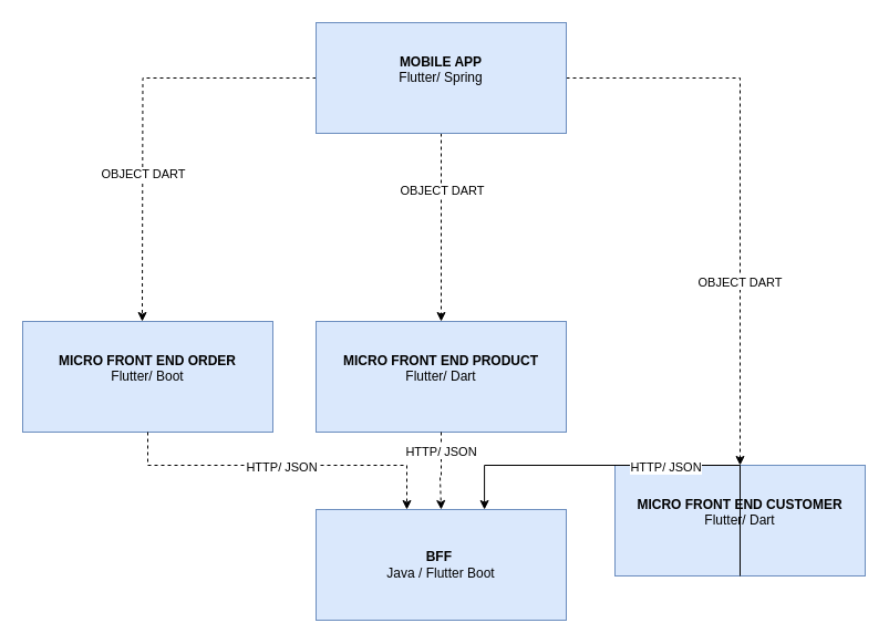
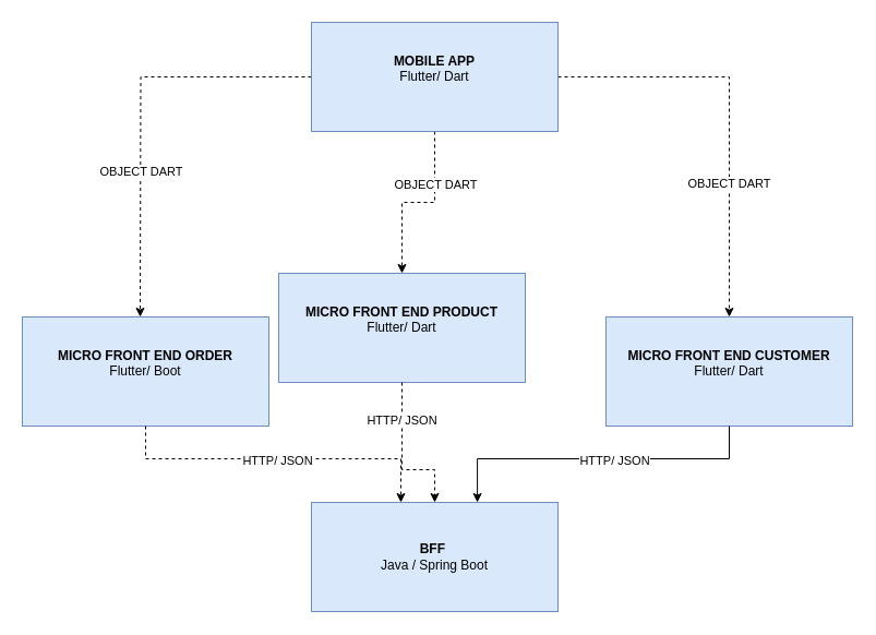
- <mxCell id="8" value="&lt;font style=&quot;font-size: 12px;&quot;&gt;&lt;b&gt;MOBILE APP&lt;/b&gt;&lt;/font&gt;&lt;div&gt;&lt;font style=&quot;font-size: 12px;&quot;&gt;Flutter/ Spring&lt;br&gt;&lt;/font&gt;&lt;div&gt;&lt;font style=&quot;font-size: 12px;&quot;&gt;&lt;br&gt;&lt;/font&gt;&lt;/div&gt;&lt;/div&gt;" style="rounded=0;whiteSpace=wrap;html=1;fillColor=#dae8fc;strokeColor=#6c8ebf;" vertex="1" parent="1"><mxGeometry x="285" y="20" width="226" height="100" as="geometry" /></mxCell>
+ <mxCell id="8" value="&lt;font style=&quot;font-size: 12px;&quot;&gt;&lt;b&gt;MOBILE APP&lt;/b&gt;&lt;/font&gt;&lt;div&gt;&lt;font style=&quot;font-size: 12px;&quot;&gt;Flutter/ Dart&lt;br&gt;&lt;/font&gt;&lt;div&gt;&lt;font style=&quot;font-size: 12px;&quot;&gt;&lt;br&gt;&lt;/font&gt;&lt;/div&gt;&lt;/div&gt;" style="rounded=0;whiteSpace=wrap;html=1;fillColor=#dae8fc;strokeColor=#6c8ebf;" vertex="1" parent="1"><mxGeometry x="285" y="20" width="226" height="100" as="geometry" /></mxCell>
- <mxCell id="10" value="&lt;font style=&quot;font-size: 12px;&quot;&gt;&lt;b style=&quot;border-color: var(--border-color);&quot;&gt;MICRO FRONT END PRODUCT&lt;/b&gt;&lt;br style=&quot;border-color: var(--border-color);&quot;&gt;Flutter/ Dart&lt;br&gt;&lt;/font&gt;&lt;div&gt;&lt;font style=&quot;font-size: 12px;&quot;&gt;&lt;br&gt;&lt;/font&gt;&lt;/div&gt;" style="rounded=0;whiteSpace=wrap;html=1;fillColor=#dae8fc;strokeColor=#6c8ebf;" vertex="1" parent="1"><mxGeometry x="285" y="290" width="226" height="100" as="geometry" /></mxCell>
+ <mxCell id="10" value="&lt;font style=&quot;font-size: 12px;&quot;&gt;&lt;b style=&quot;border-color: var(--border-color);&quot;&gt;MICRO FRONT END PRODUCT&lt;/b&gt;&lt;br style=&quot;border-color: var(--border-color);&quot;&gt;Flutter/ Dart&lt;br&gt;&lt;/font&gt;&lt;div&gt;&lt;font style=&quot;font-size: 12px;&quot;&gt;&lt;br&gt;&lt;/font&gt;&lt;/div&gt;" style="rounded=0;whiteSpace=wrap;html=1;fillColor=#dae8fc;strokeColor=#6c8ebf;" vertex="1" parent="1"><mxGeometry x="255" y="250" width="226" height="100" as="geometry" /></mxCell>
- <mxCell id="11" value="&lt;font style=&quot;font-size: 12px;&quot;&gt;&lt;b style=&quot;border-color: var(--border-color);&quot;&gt;MICRO FRONT END CUSTOMER&lt;/b&gt;&lt;br style=&quot;border-color: var(--border-color);&quot;&gt;Flutter/ Dart&lt;br&gt;&lt;/font&gt;&lt;div&gt;&lt;font style=&quot;font-size: 12px;&quot;&gt;&lt;br&gt;&lt;/font&gt;&lt;/div&gt;" style="rounded=0;whiteSpace=wrap;html=1;fillColor=#dae8fc;strokeColor=#6c8ebf;" vertex="1" parent="1"><mxGeometry x="555" y="420" width="226" height="100" as="geometry" /></mxCell>
+ <mxCell id="11" value="&lt;font style=&quot;font-size: 12px;&quot;&gt;&lt;b style=&quot;border-color: var(--border-color);&quot;&gt;MICRO FRONT END CUSTOMER&lt;/b&gt;&lt;br style=&quot;border-color: var(--border-color);&quot;&gt;Flutter/ Dart&lt;br&gt;&lt;/font&gt;&lt;div&gt;&lt;font style=&quot;font-size: 12px;&quot;&gt;&lt;br&gt;&lt;/font&gt;&lt;/div&gt;" style="rounded=0;whiteSpace=wrap;html=1;fillColor=#dae8fc;strokeColor=#6c8ebf;" vertex="1" parent="1"><mxGeometry x="555" y="290" width="226" height="100" as="geometry" /></mxCell>
- <mxCell id="12" value="&lt;font style=&quot;font-size: 12px;&quot;&gt;&lt;b style=&quot;border-color: var(--border-color);&quot;&gt;BFF&amp;nbsp;&lt;/b&gt;&lt;br style=&quot;border-color: var(--border-color);&quot;&gt;Java / Flutter Boot&lt;br&gt;&lt;/font&gt;" style="rounded=0;whiteSpace=wrap;html=1;fillColor=#dae8fc;strokeColor=#6c8ebf;" vertex="1" parent="1"><mxGeometry x="285" y="460" width="226" height="100" as="geometry" /></mxCell>
+ <mxCell id="12" value="&lt;font style=&quot;font-size: 12px;&quot;&gt;&lt;b style=&quot;border-color: var(--border-color);&quot;&gt;BFF&amp;nbsp;&lt;/b&gt;&lt;br style=&quot;border-color: var(--border-color);&quot;&gt;Java / Spring Boot&lt;br&gt;&lt;/font&gt;" style="rounded=0;whiteSpace=wrap;html=1;fillColor=#dae8fc;strokeColor=#6c8ebf;" vertex="1" parent="1"><mxGeometry x="285" y="460" width="226" height="100" as="geometry" /></mxCell>
